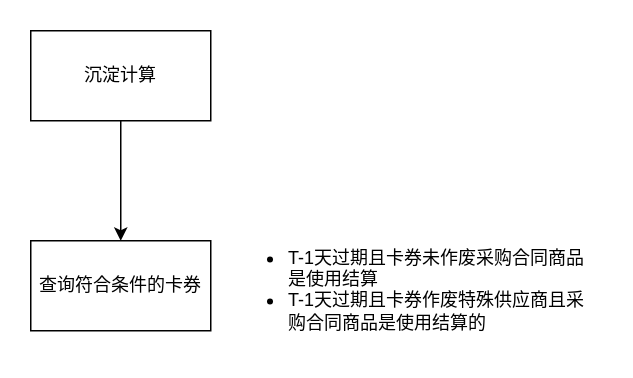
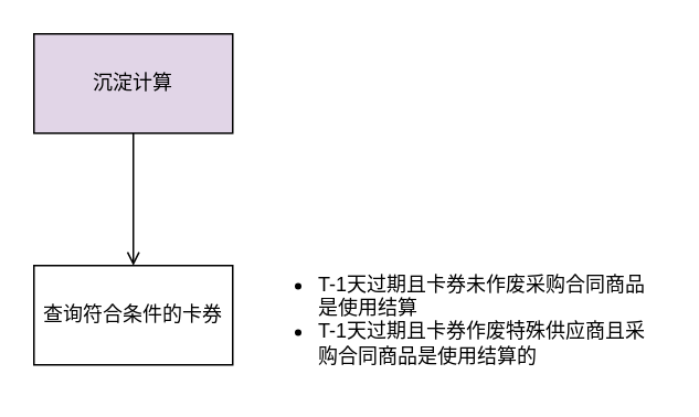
- <mxCell id="3" value="沉淀计算" style="rounded=0;whiteSpace=wrap;html=1;" vertex="1" parent="1"><mxGeometry x="20" y="20" width="120" height="60" as="geometry" /></mxCell>
+ <mxCell id="3" value="沉淀计算" style="rounded=0;whiteSpace=wrap;html=1;fillColor=#e1d5e7;" vertex="1" parent="1"><mxGeometry x="20" y="20" width="120" height="60" as="geometry" /></mxCell>
- <mxCell id="2" value="" style="edgeStyle=orthogonalEdgeStyle;rounded=0;orthogonalLoop=1;jettySize=auto;html=1;" edge="1" parent="1" source="3" target="4"><mxGeometry relative="1" as="geometry" /></mxCell>
+ <mxCell id="2" value="" style="edgeStyle=orthogonalEdgeStyle;rounded=0;orthogonalLoop=1;jettySize=auto;html=1;endArrow=open;" edge="1" parent="1" source="3" target="4"><mxGeometry relative="1" as="geometry" /></mxCell>
